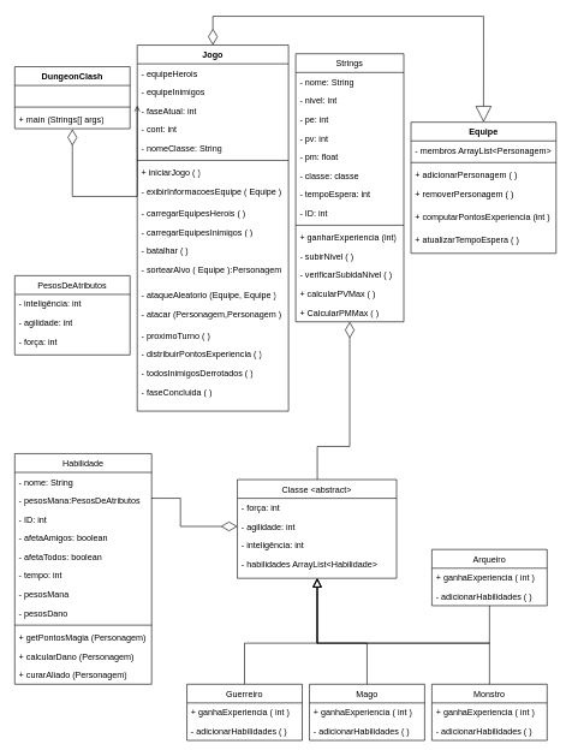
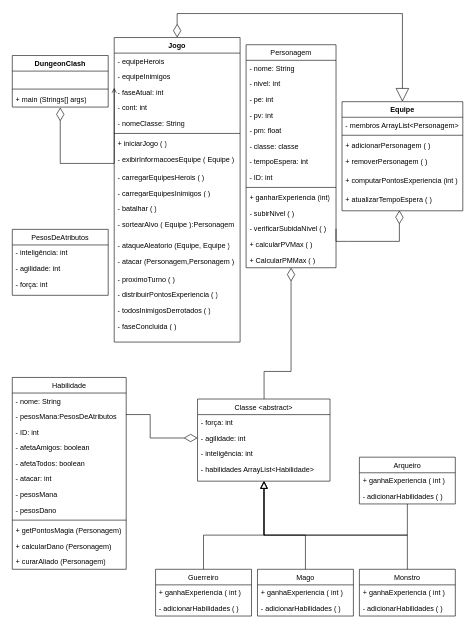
- <mxCell id="35" value="&lt;span style=&quot;font-weight: 400; text-wrap: nowrap;&quot;&gt;Strings&lt;/span&gt;" style="swimlane;fontStyle=1;align=center;verticalAlign=top;childLayout=stackLayout;horizontal=1;startSize=26;horizontalStack=0;resizeParent=1;resizeParentMax=0;resizeLast=0;collapsible=1;marginBottom=0;whiteSpace=wrap;html=1;rounded=0;shadow=0;strokeColor=default;strokeWidth=1;fontFamily=Helvetica;fontSize=12;fontColor=default;fillColor=default;movable=0;resizable=0;rotatable=0;deletable=0;editable=0;locked=1;connectable=0;" parent="1" vertex="1"><mxGeometry x="410" y="72" width="150" height="372" as="geometry" /></mxCell>
+ <mxCell id="35" value="&lt;span style=&quot;font-weight: 400; text-wrap: nowrap;&quot;&gt;Personagem&lt;/span&gt;" style="swimlane;fontStyle=1;align=center;verticalAlign=top;childLayout=stackLayout;horizontal=1;startSize=26;horizontalStack=0;resizeParent=1;resizeParentMax=0;resizeLast=0;collapsible=1;marginBottom=0;whiteSpace=wrap;html=1;rounded=0;shadow=0;strokeColor=default;strokeWidth=1;fontFamily=Helvetica;fontSize=12;fontColor=default;fillColor=default;movable=0;resizable=0;rotatable=0;deletable=0;editable=0;locked=1;connectable=0;" parent="1" vertex="1"><mxGeometry x="410" y="72" width="150" height="372" as="geometry" /></mxCell>
+ <mxCell id="75" style="edgeStyle=orthogonalEdgeStyle;rounded=0;orthogonalLoop=1;jettySize=auto;html=1;entryX=0.475;entryY=0.982;entryDx=0;entryDy=0;entryPerimeter=0;endArrow=diamondThin;endFill=0;endSize=20;movable=0;resizable=0;rotatable=0;deletable=0;editable=0;locked=1;connectable=0;exitX=1;exitY=0.5;exitDx=0;exitDy=0;" parent="1" source="47" target="34" edge="1"><mxGeometry relative="1" as="geometry"><mxPoint x="694.57" y="376.43" as="targetPoint" /><Array as="points"><mxPoint x="579" y="400" /><mxPoint x="685" y="400" /></Array><mxPoint x="499" y="450" as="sourcePoint" /></mxGeometry></mxCell>
- <mxCell id="83" value="- tempo: int" style="text;align=left;verticalAlign=top;spacingLeft=4;spacingRight=4;overflow=hidden;rotatable=0;points=[[0,0.5],[1,0.5]];portConstraint=eastwest;rounded=0;shadow=0;html=0;fontStyle=0;movable=0;resizable=0;deletable=0;editable=0;locked=1;connectable=0;" parent="77" vertex="1"><mxGeometry y="156" width="190" height="26" as="geometry" /></mxCell>
+ <mxCell id="83" value="- atacar: int" style="text;align=left;verticalAlign=top;spacingLeft=4;spacingRight=4;overflow=hidden;rotatable=0;points=[[0,0.5],[1,0.5]];portConstraint=eastwest;rounded=0;shadow=0;html=0;fontStyle=0;movable=0;resizable=0;deletable=0;editable=0;locked=1;connectable=0;" parent="77" vertex="1"><mxGeometry y="156" width="190" height="26" as="geometry" /></mxCell>
